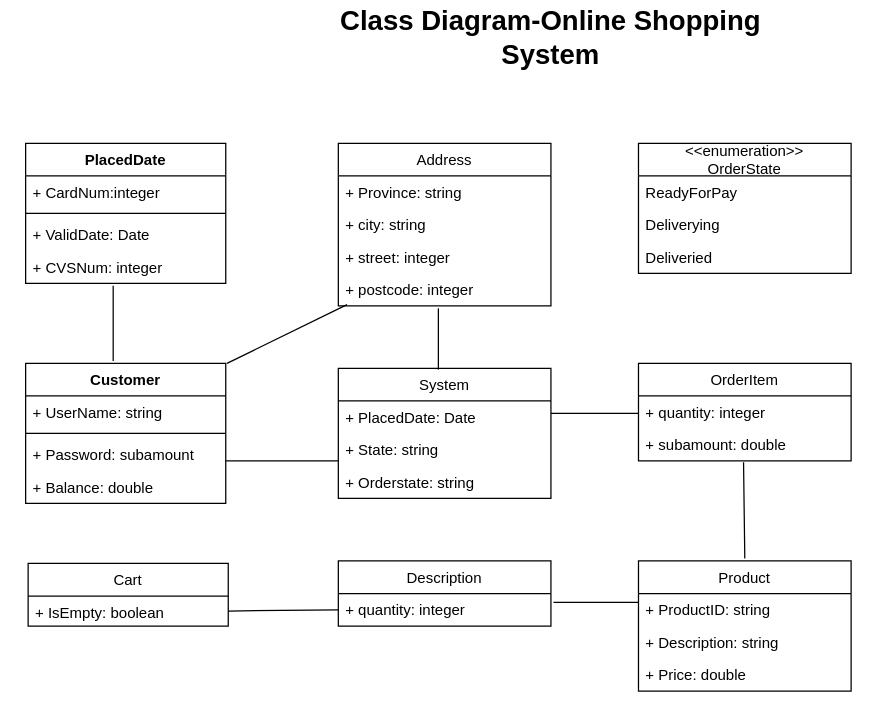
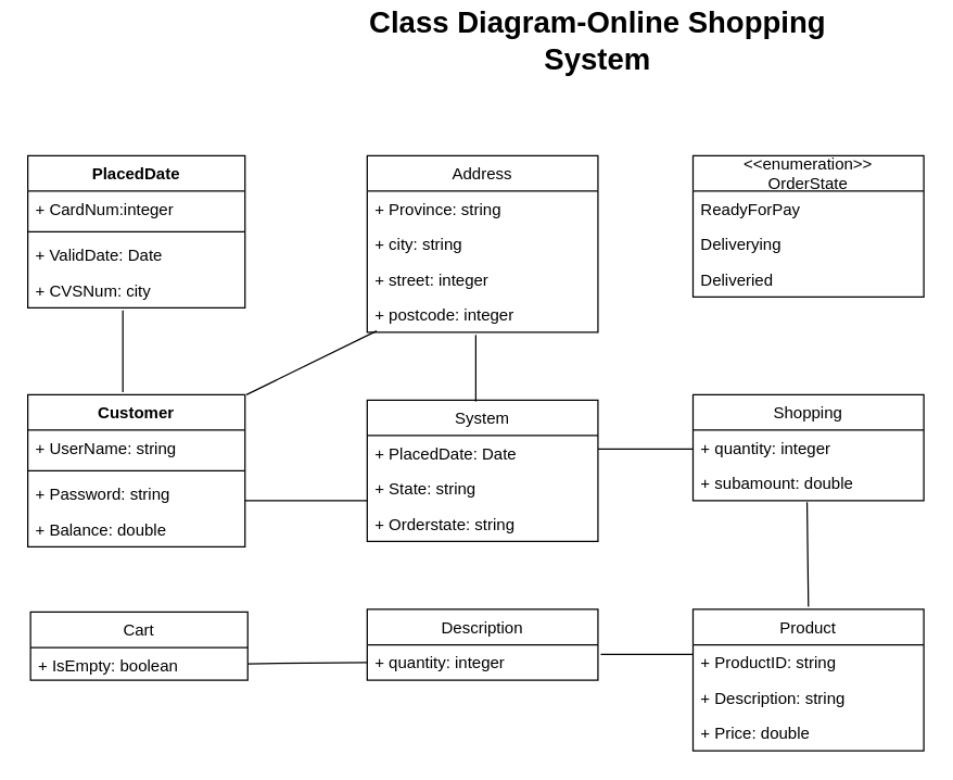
- <mxCell id="6" value="+ CVSNum: integer" style="text;strokeColor=none;fillColor=none;align=left;verticalAlign=top;spacingLeft=4;spacingRight=4;overflow=hidden;rotatable=0;points=[[0,0.5],[1,0.5]];portConstraint=eastwest;" vertex="1" parent="2"><mxGeometry y="86" width="160" height="26" as="geometry" /></mxCell>
+ <mxCell id="6" value="+ CVSNum: city" style="text;strokeColor=none;fillColor=none;align=left;verticalAlign=top;spacingLeft=4;spacingRight=4;overflow=hidden;rotatable=0;points=[[0,0.5],[1,0.5]];portConstraint=eastwest;" vertex="1" parent="2"><mxGeometry y="86" width="160" height="26" as="geometry" /></mxCell>
- <mxCell id="29" value="OrderItem" style="swimlane;fontStyle=0;childLayout=stackLayout;horizontal=1;startSize=26;fillColor=none;horizontalStack=0;resizeParent=1;resizeParentMax=0;resizeLast=0;collapsible=1;marginBottom=0;" vertex="1" parent="1"><mxGeometry x="510" y="290" width="170" height="78" as="geometry" /></mxCell>
+ <mxCell id="29" value="Shopping" style="swimlane;fontStyle=0;childLayout=stackLayout;horizontal=1;startSize=26;fillColor=none;horizontalStack=0;resizeParent=1;resizeParentMax=0;resizeLast=0;collapsible=1;marginBottom=0;" vertex="1" parent="1"><mxGeometry x="510" y="290" width="170" height="78" as="geometry" /></mxCell>
- <mxCell id="10" value="+ Password: subamount" style="text;strokeColor=none;fillColor=none;align=left;verticalAlign=top;spacingLeft=4;spacingRight=4;overflow=hidden;rotatable=0;points=[[0,0.5],[1,0.5]];portConstraint=eastwest;" vertex="1" parent="7"><mxGeometry y="60" width="160" height="26" as="geometry" /></mxCell>
+ <mxCell id="10" value="+ Password: string" style="text;strokeColor=none;fillColor=none;align=left;verticalAlign=top;spacingLeft=4;spacingRight=4;overflow=hidden;rotatable=0;points=[[0,0.5],[1,0.5]];portConstraint=eastwest;" vertex="1" parent="7"><mxGeometry y="60" width="160" height="26" as="geometry" /></mxCell>
